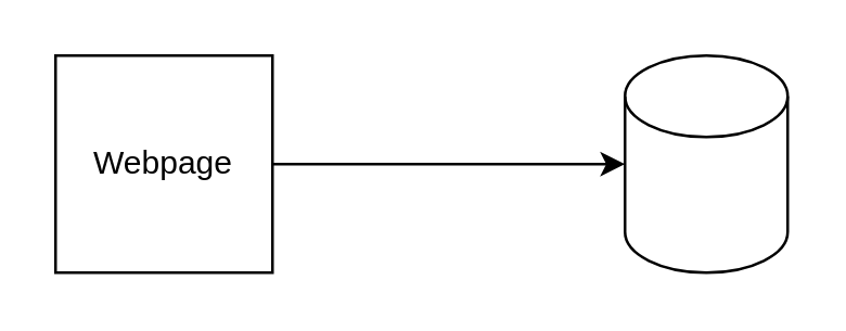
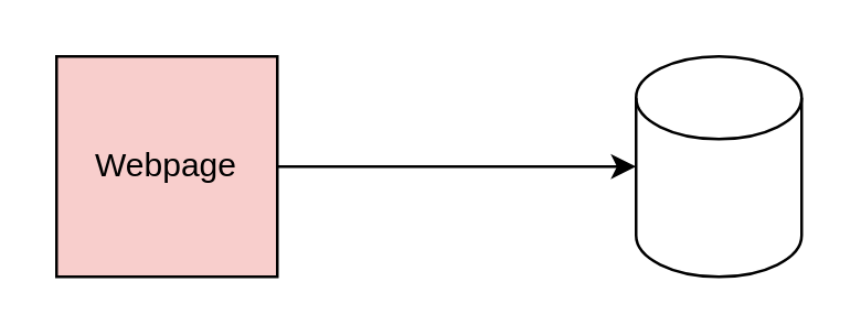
- <mxCell id="3" value="Webpage" style="whiteSpace=wrap;html=1;aspect=fixed;" vertex="1" parent="1"><mxGeometry x="20" y="20" width="80" height="80" as="geometry" /></mxCell>
+ <mxCell id="3" value="Webpage" style="whiteSpace=wrap;html=1;aspect=fixed;fillColor=#f8cecc;" vertex="1" parent="1"><mxGeometry x="20" y="20" width="80" height="80" as="geometry" /></mxCell>
